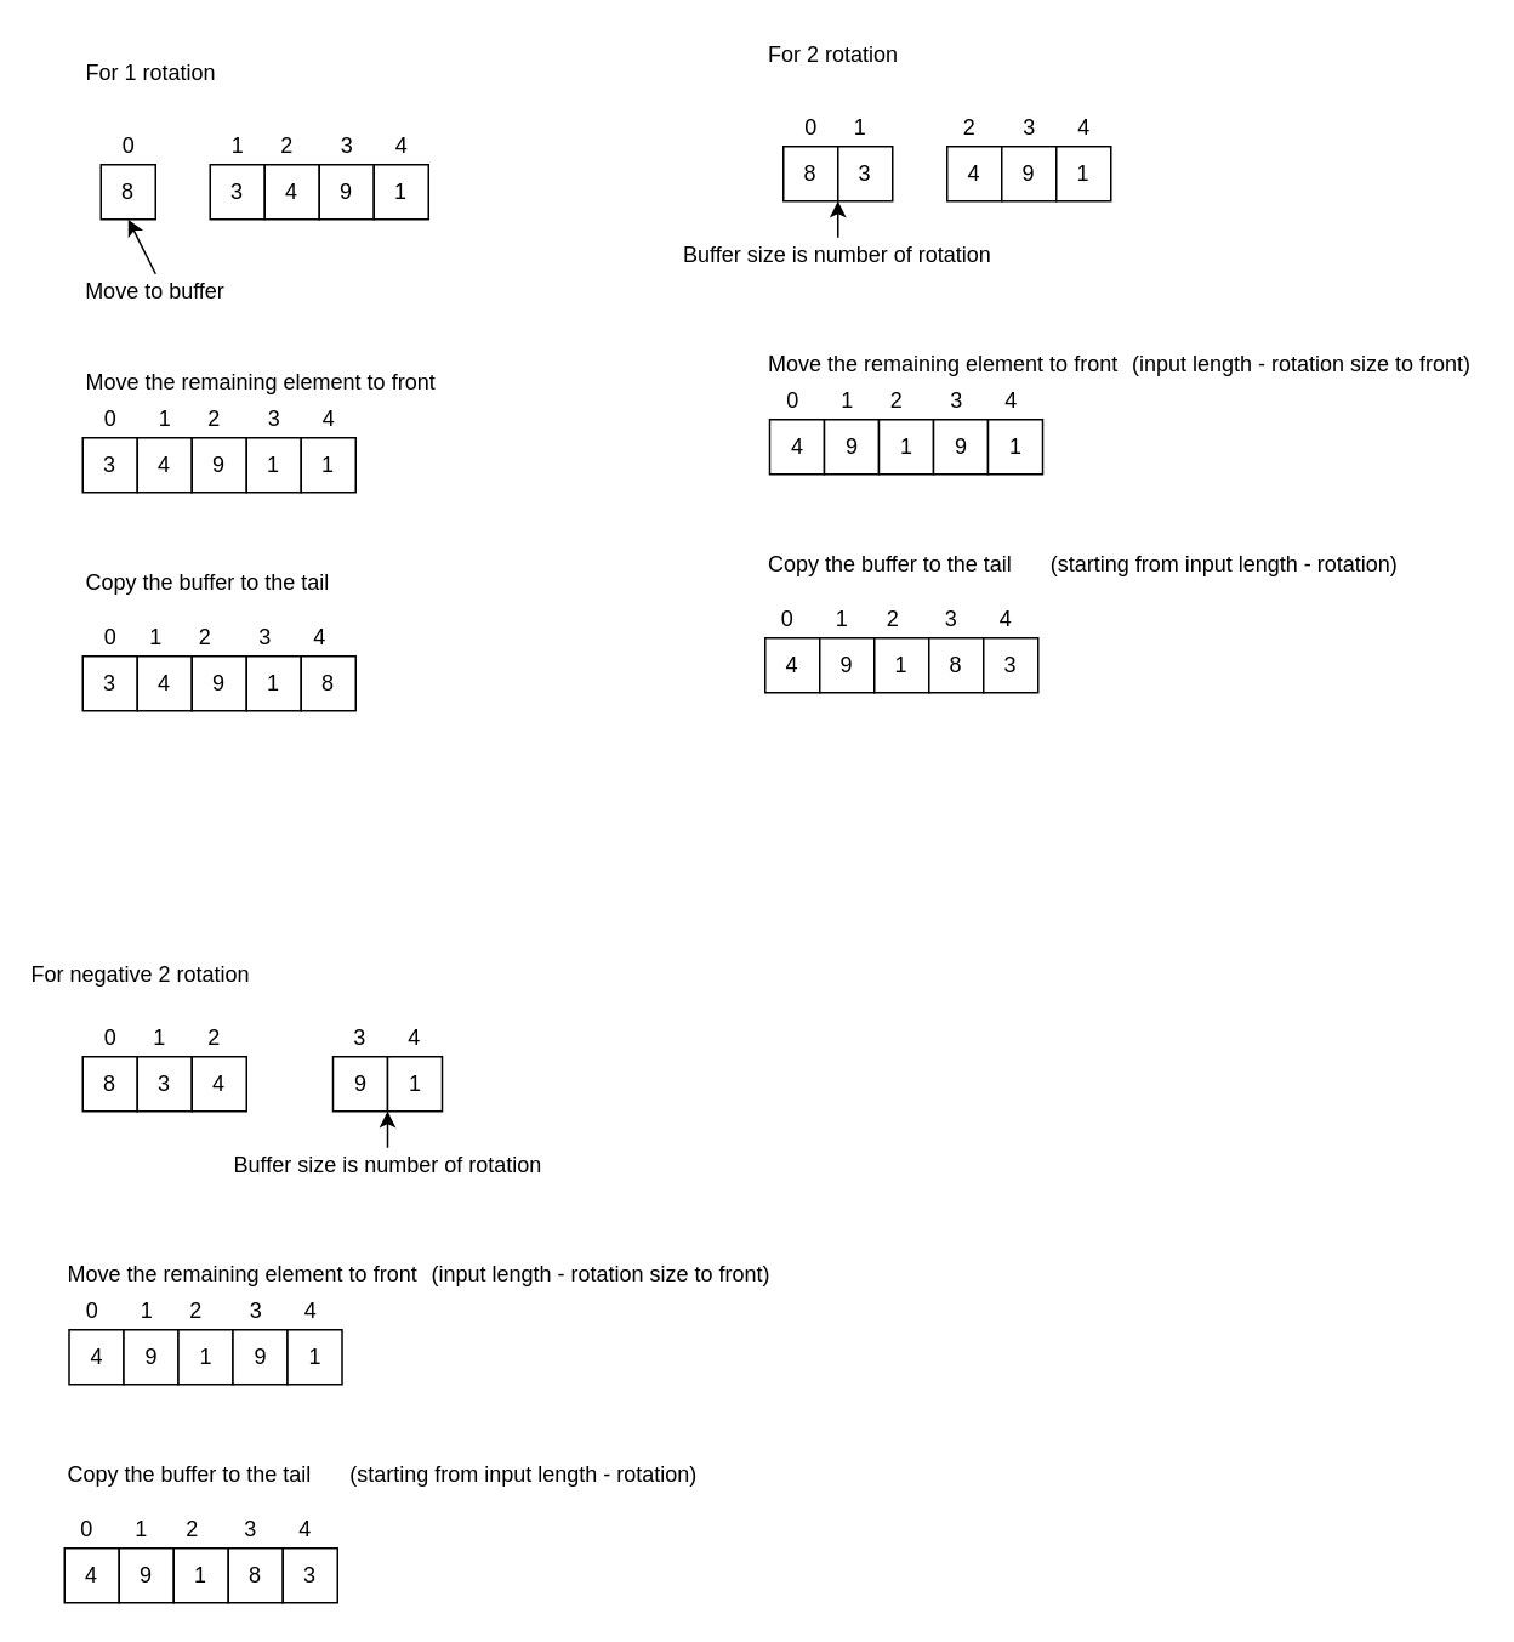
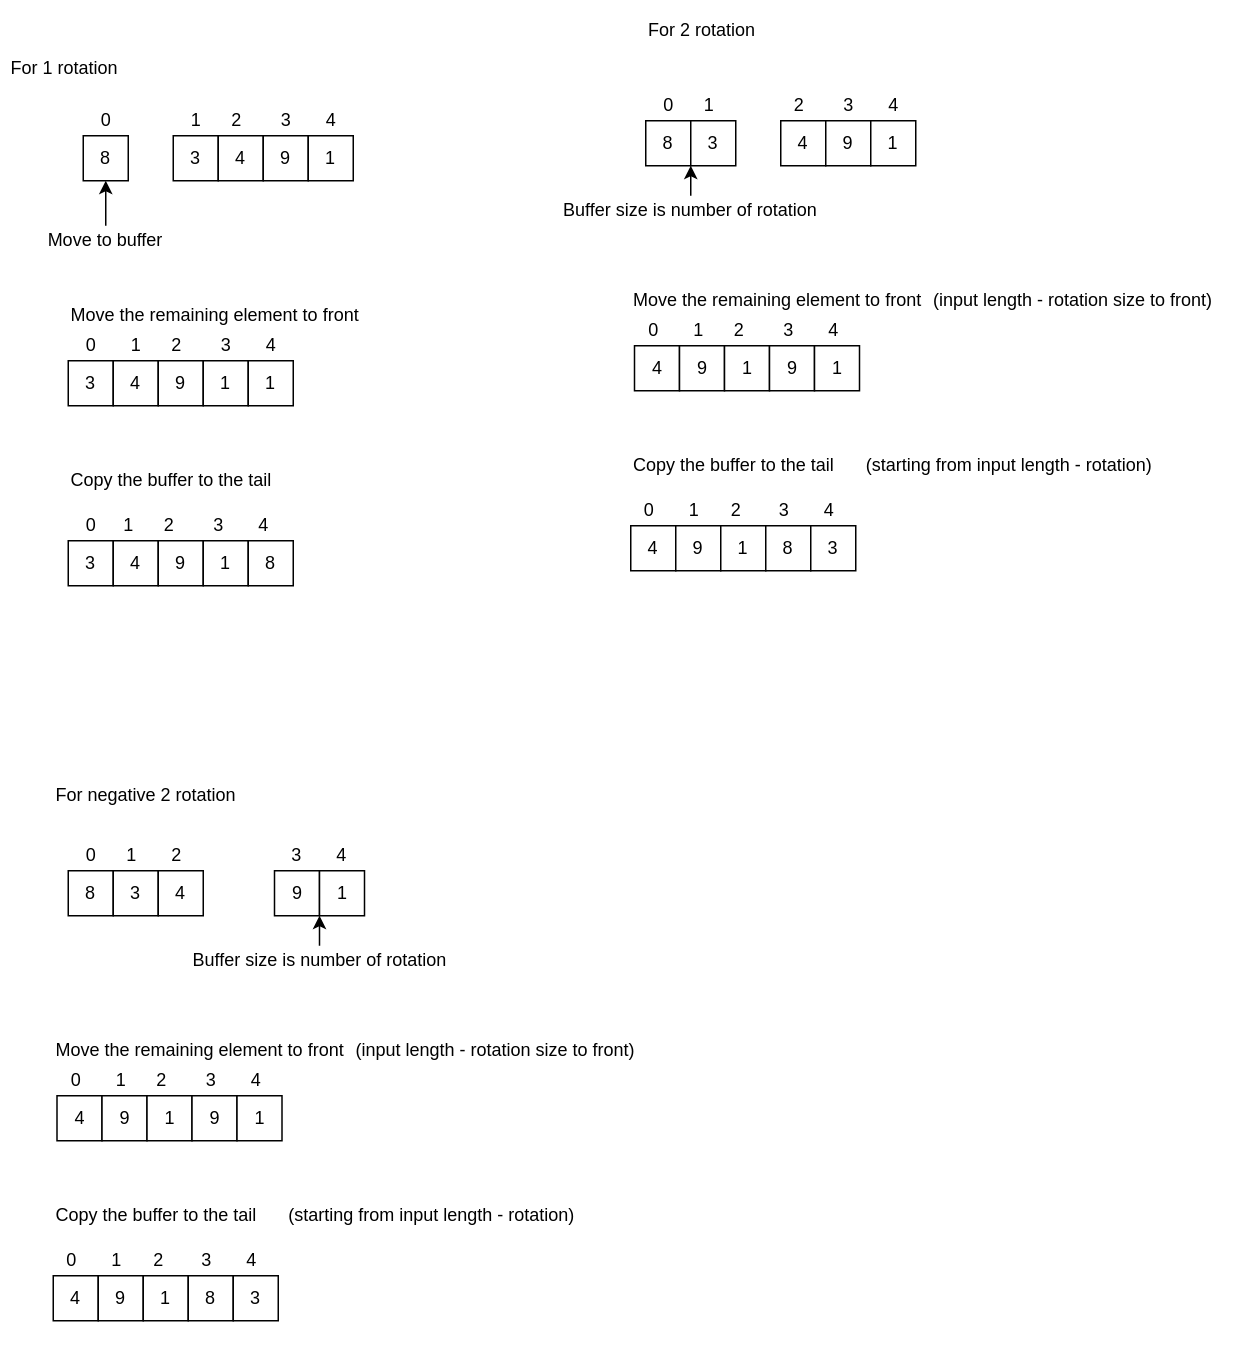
- <mxCell id="42" value="For 2 rotation" style="text;html=1;strokeColor=none;fillColor=none;align=left;verticalAlign=middle;whiteSpace=wrap;rounded=0;" vertex="1" parent="1"><mxGeometry x="420" y="20" width="180" height="20" as="geometry" /></mxCell>
+ <mxCell id="42" value="For 2 rotation" style="text;html=1;strokeColor=none;fillColor=none;align=left;verticalAlign=middle;whiteSpace=wrap;rounded=0;" vertex="1" parent="1"><mxGeometry x="430" y="10" width="180" height="20" as="geometry" /></mxCell>
- <mxCell id="7" value="For 1 rotation" style="text;html=1;strokeColor=none;fillColor=none;align=left;verticalAlign=middle;whiteSpace=wrap;rounded=0;" vertex="1" parent="1"><mxGeometry x="45" y="30" width="180" height="20" as="geometry" /></mxCell>
+ <mxCell id="7" value="For 1 rotation" style="text;html=1;strokeColor=none;fillColor=none;align=left;verticalAlign=middle;whiteSpace=wrap;rounded=0;" vertex="1" parent="1"><mxGeometry x="5" y="35" width="180" height="20" as="geometry" /></mxCell>
- <mxCell id="8" value="Move to buffer" style="text;html=1;strokeColor=none;fillColor=none;align=center;verticalAlign=middle;whiteSpace=wrap;rounded=0;" vertex="1" parent="1"><mxGeometry x="35" y="150" width="100" height="20" as="geometry" /></mxCell>
+ <mxCell id="8" value="Move to buffer" style="text;html=1;strokeColor=none;fillColor=none;align=center;verticalAlign=middle;whiteSpace=wrap;rounded=0;" vertex="1" parent="1"><mxGeometry x="20" y="150" width="100" height="20" as="geometry" /></mxCell>
- <mxCell id="79" value="For negative 2 rotation" style="text;html=1;strokeColor=none;fillColor=none;align=left;verticalAlign=middle;whiteSpace=wrap;rounded=0;" vertex="1" parent="1"><mxGeometry x="15" y="525" width="180" height="20" as="geometry" /></mxCell>
+ <mxCell id="79" value="For negative 2 rotation" style="text;html=1;strokeColor=none;fillColor=none;align=left;verticalAlign=middle;whiteSpace=wrap;rounded=0;" vertex="1" parent="1"><mxGeometry x="35" y="520" width="180" height="20" as="geometry" /></mxCell>
